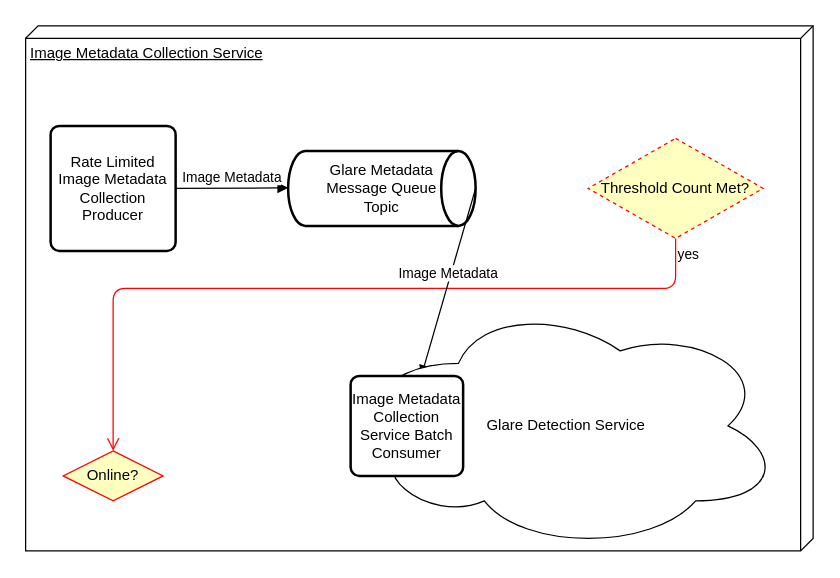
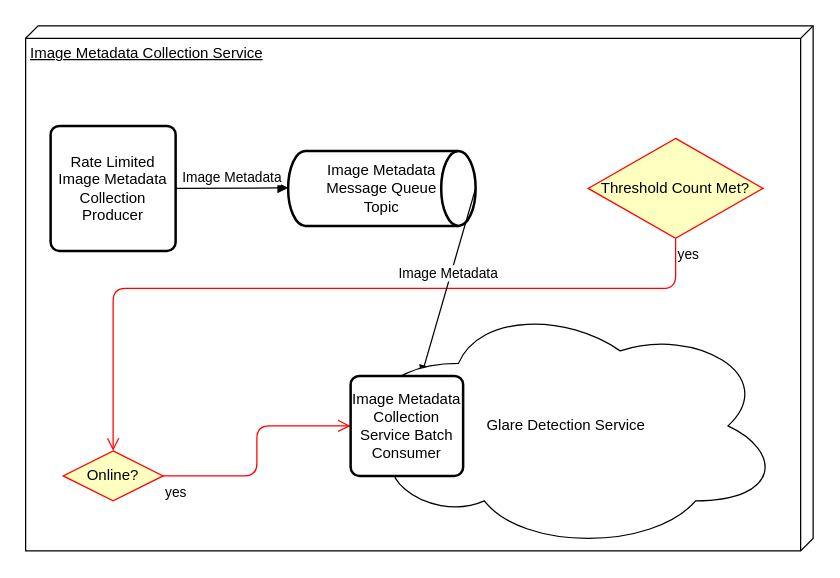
- <mxCell id="3" value="Glare Metadata&lt;br&gt;Message Queue&lt;br&gt;Topic" style="strokeWidth=2;html=1;shape=mxgraph.flowchart.direct_data;whiteSpace=wrap;" parent="1" vertex="1"><mxGeometry x="230" y="120" width="150" height="60" as="geometry" /></mxCell>
+ <mxCell id="3" value="Image Metadata&lt;br&gt;Message Queue&lt;br&gt;Topic" style="strokeWidth=2;html=1;shape=mxgraph.flowchart.direct_data;whiteSpace=wrap;" parent="1" vertex="1"><mxGeometry x="230" y="120" width="150" height="60" as="geometry" /></mxCell>
- <mxCell id="7" value="Threshold Count Met?" style="rhombus;whiteSpace=wrap;html=1;fillColor=#ffffc0;strokeColor=#ff0000;dashed=1;" parent="1" vertex="1"><mxGeometry x="470" y="110" width="140" height="80" as="geometry" /></mxCell>
+ <mxCell id="7" value="Threshold Count Met?" style="rhombus;whiteSpace=wrap;html=1;fillColor=#ffffc0;strokeColor=#ff0000;" parent="1" vertex="1"><mxGeometry x="470" y="110" width="140" height="80" as="geometry" /></mxCell>
+ <mxCell id="10" value="yes" style="edgeStyle=orthogonalEdgeStyle;html=1;align=left;verticalAlign=top;endArrow=open;endSize=8;strokeColor=#ff0000;exitX=1;exitY=0.5;exitDx=0;exitDy=0;entryX=0;entryY=0.5;entryDx=0;entryDy=0;" parent="1" source="6" edge="1" target="12"><mxGeometry x="-1" relative="1" as="geometry"><mxPoint x="250" y="340" as="targetPoint" /><mxPoint x="550" y="200" as="sourcePoint" /><Array as="points" /></mxGeometry></mxCell>
